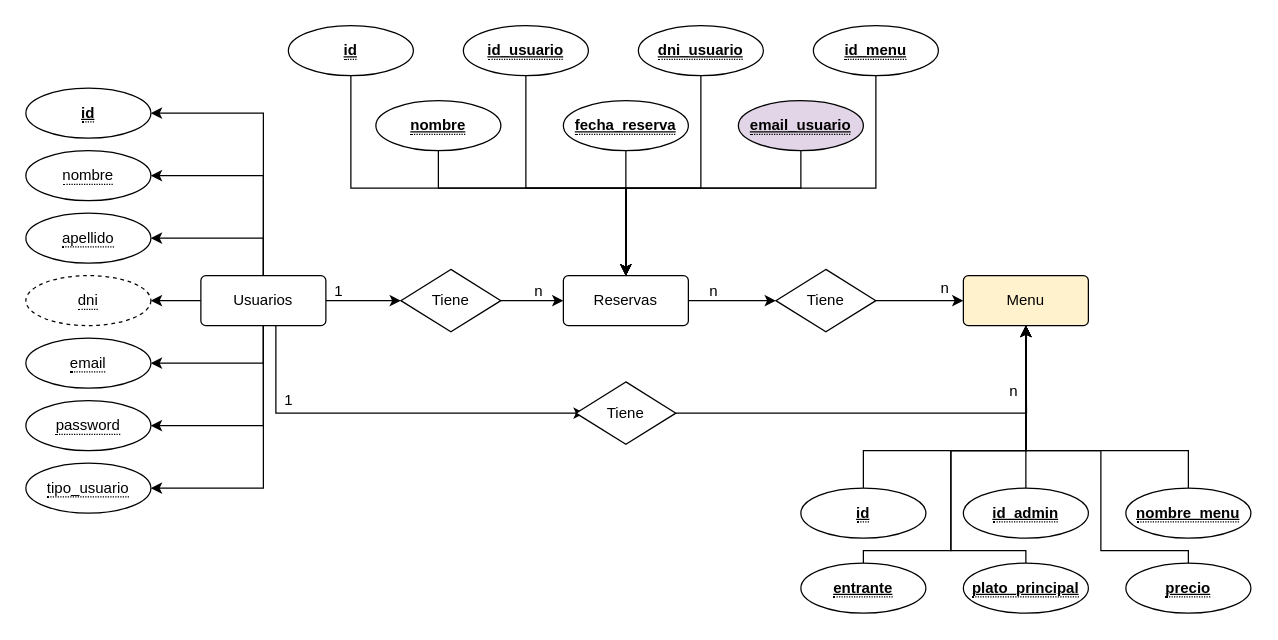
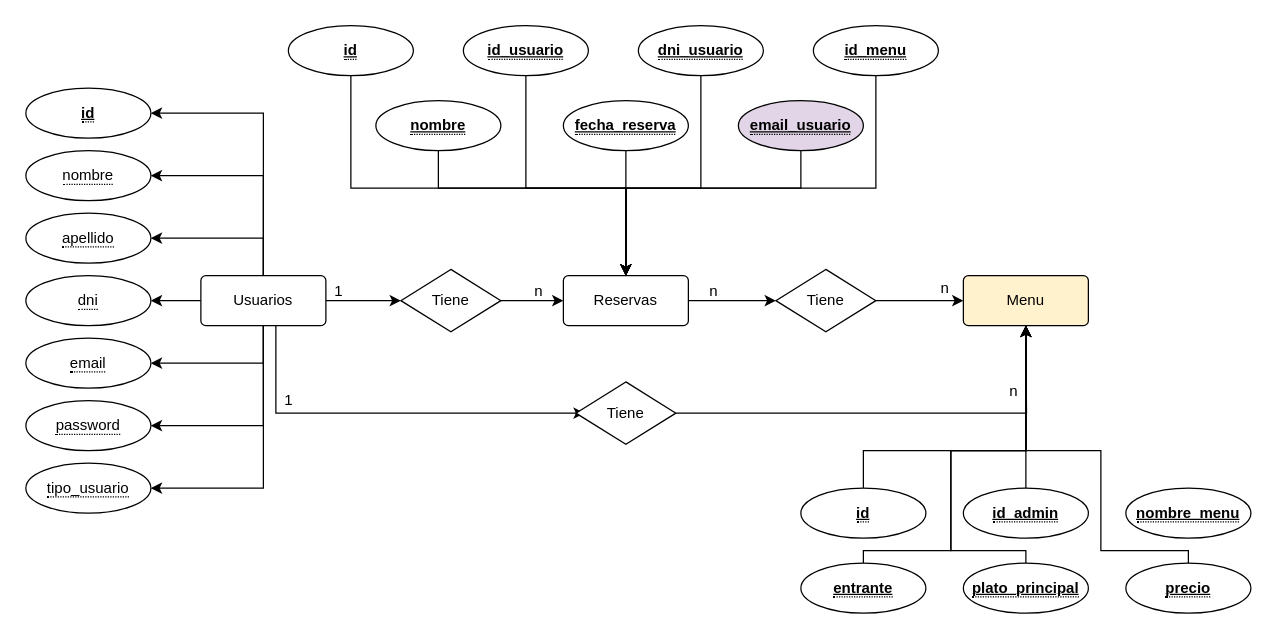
- <mxCell id="15" value="&lt;span style=&quot;border-bottom: 1px dotted&quot;&gt;dni&lt;/span&gt;" style="ellipse;whiteSpace=wrap;html=1;align=center;dashed=1;" vertex="1" parent="1"><mxGeometry x="20" y="220" width="100" height="40" as="geometry" /></mxCell>
+ <mxCell id="15" value="&lt;span style=&quot;border-bottom: 1px dotted&quot;&gt;dni&lt;/span&gt;" style="ellipse;whiteSpace=wrap;html=1;align=center;" vertex="1" parent="1"><mxGeometry x="20" y="220" width="100" height="40" as="geometry" /></mxCell>
- <mxCell id="27" style="edgeStyle=orthogonalEdgeStyle;rounded=0;orthogonalLoop=1;jettySize=auto;html=1;entryX=0.5;entryY=1;entryDx=0;entryDy=0;" edge="1" parent="1" source="29" target="19"><mxGeometry relative="1" as="geometry"><Array as="points"><mxPoint x="950" y="360" /><mxPoint x="820" y="360" /></Array></mxGeometry></mxCell>
